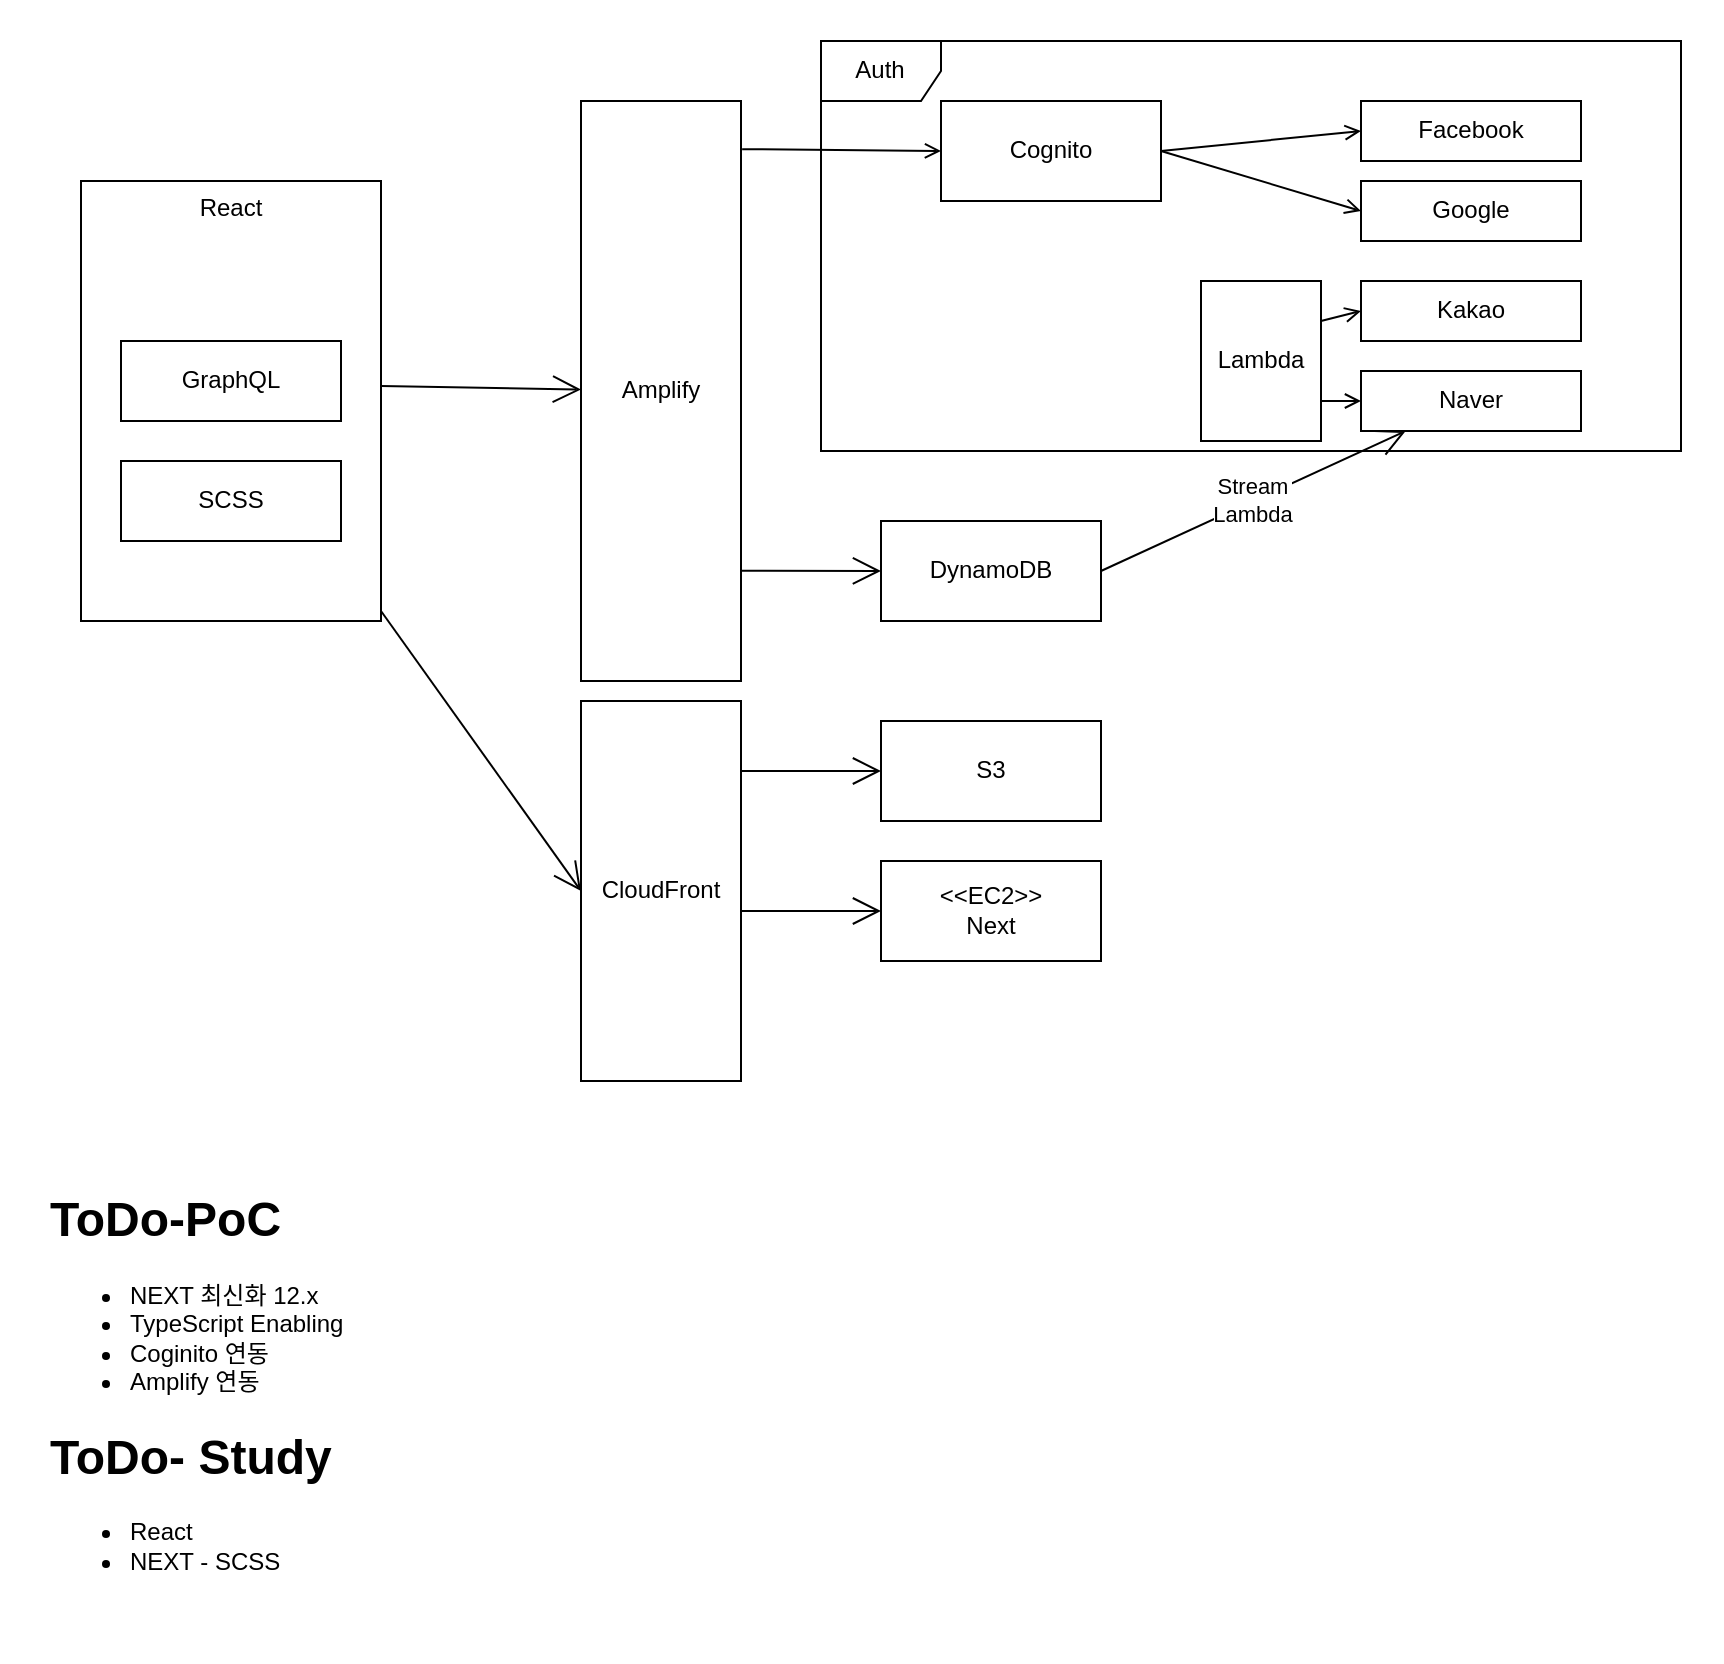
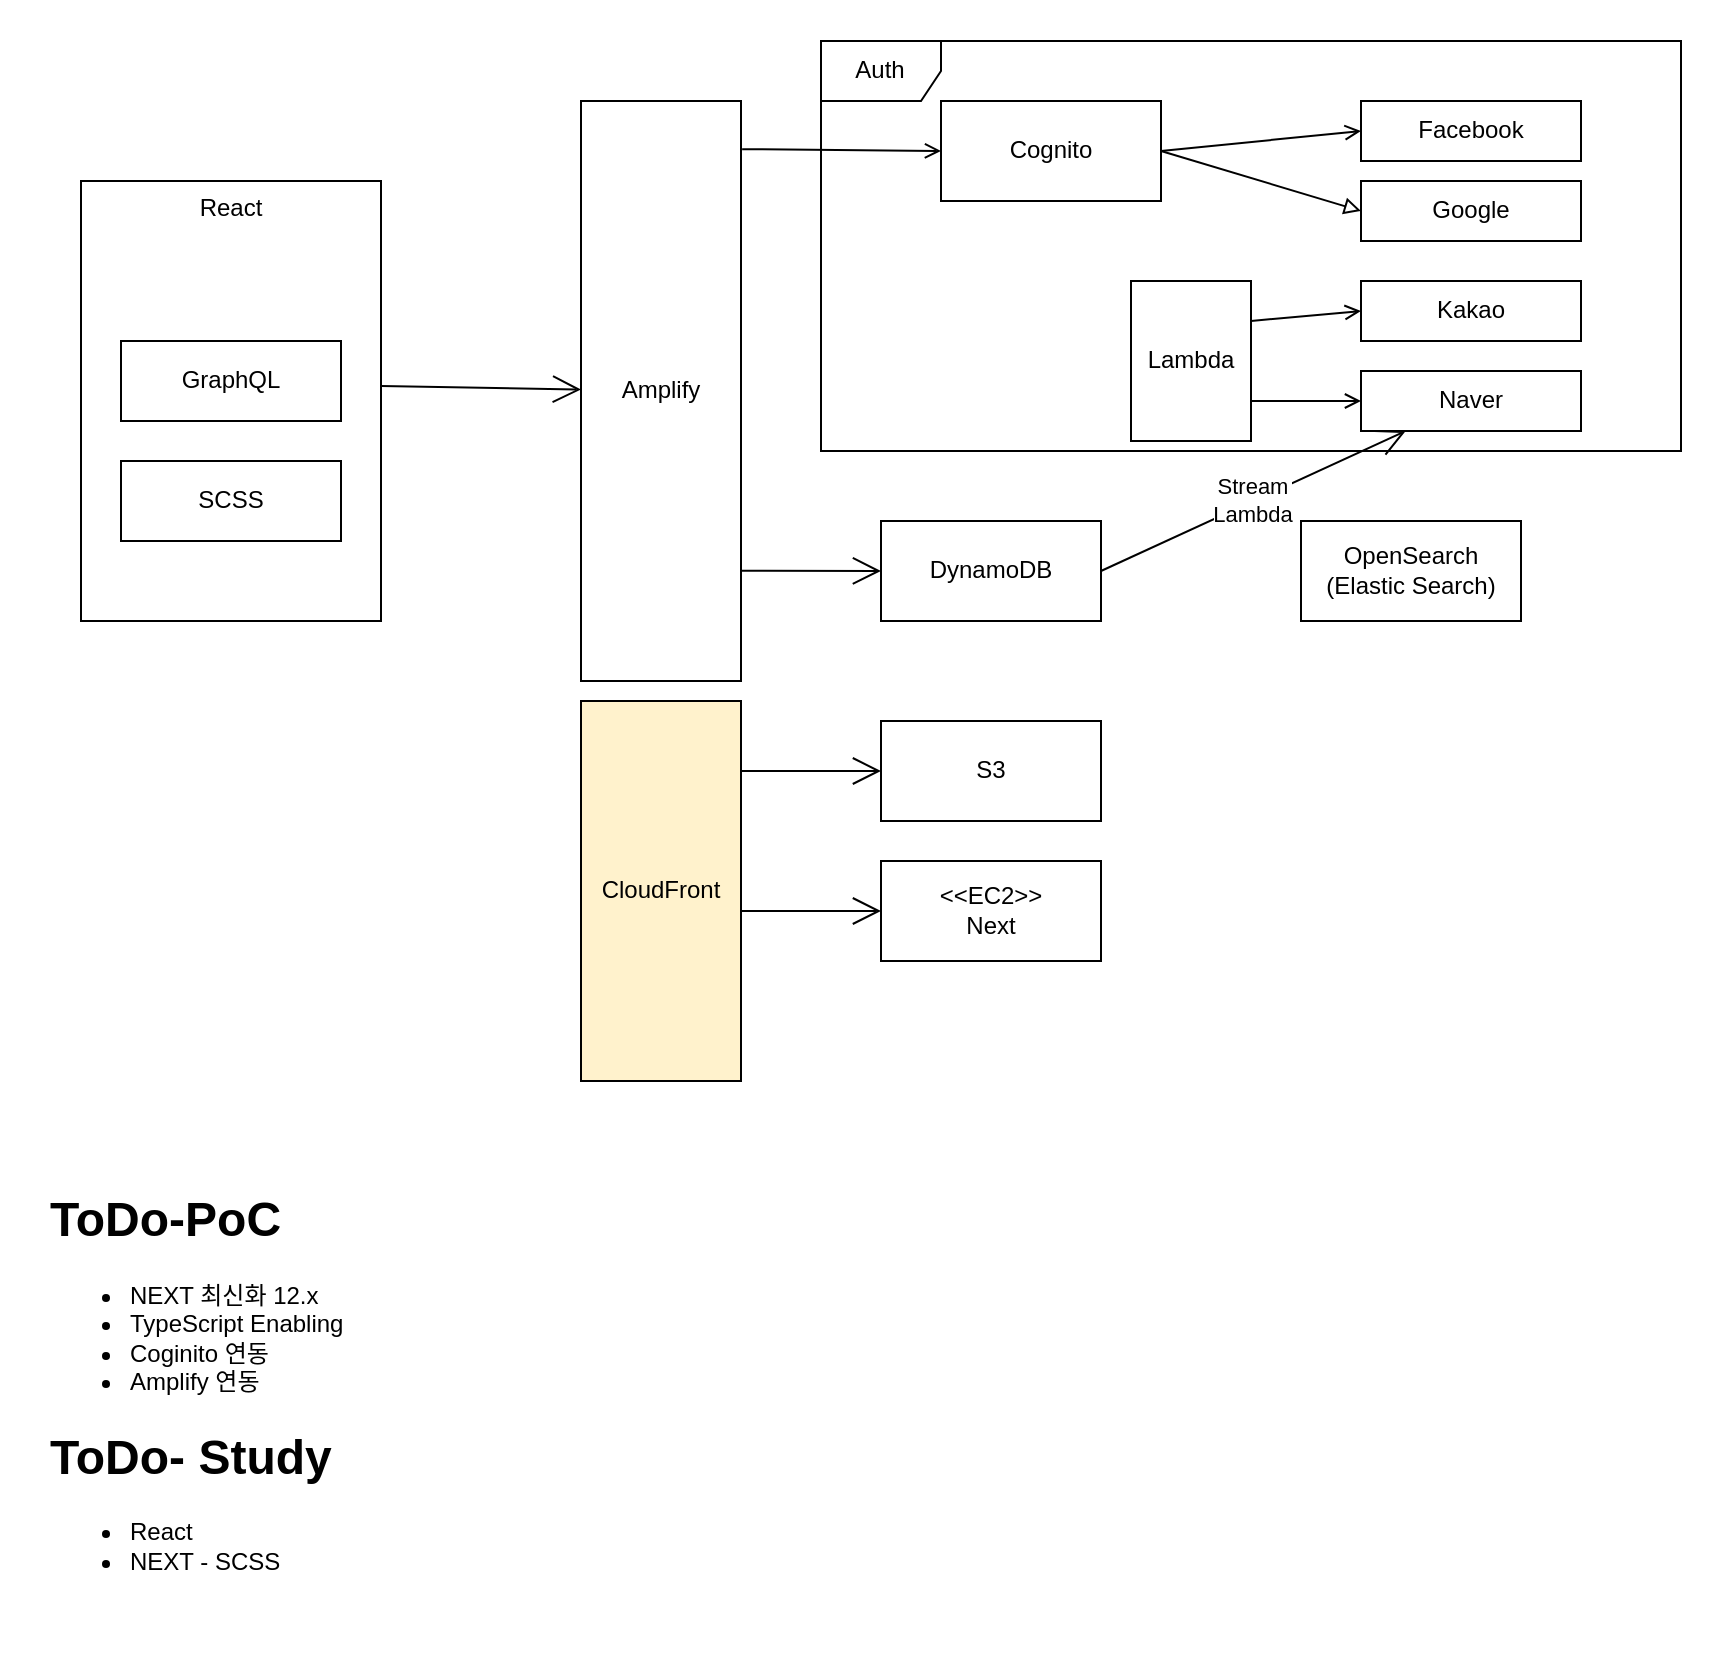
- <mxCell id="18" value="" style="endArrow=open;endFill=0;endSize=6;html=1;rounded=0;exitX=1;exitY=0.5;exitDx=0;exitDy=0;entryX=0;entryY=0.5;entryDx=0;entryDy=0;strokeWidth=1;" edge="1" parent="1" source="7" target="13"><mxGeometry width="160" relative="1" as="geometry"><mxPoint x="680" y="180" as="sourcePoint" /><mxPoint x="700" y="175" as="targetPoint" /></mxGeometry></mxCell>
+ <mxCell id="18" value="" style="endArrow=block;endFill=0;endSize=6;html=1;rounded=0;exitX=1;exitY=0.5;exitDx=0;exitDy=0;entryX=0;entryY=0.5;entryDx=0;entryDy=0;strokeWidth=1;" edge="1" parent="1" source="7" target="13"><mxGeometry width="160" relative="1" as="geometry"><mxPoint x="680" y="180" as="sourcePoint" /><mxPoint x="700" y="175" as="targetPoint" /></mxGeometry></mxCell>
- <mxCell id="9" value="Lambda" style="html=1;" vertex="1" parent="1"><mxGeometry x="600" y="140" width="60" height="80" as="geometry" /></mxCell>
+ <mxCell id="9" value="Lambda" style="html=1;" vertex="1" parent="1"><mxGeometry x="565" y="140" width="60" height="80" as="geometry" /></mxCell>
+ <mxCell id="5" value="OpenSearch&lt;br&gt;(Elastic Search)" style="html=1;" vertex="1" parent="1"><mxGeometry x="650" y="260" width="110" height="50" as="geometry" /></mxCell>
- <mxCell id="28" value="" style="endArrow=open;endFill=1;endSize=12;html=1;rounded=0;entryX=0;entryY=0.5;entryDx=0;entryDy=0;" edge="1" parent="1" source="3" target="23"><mxGeometry width="160" relative="1" as="geometry"><mxPoint x="230.21" y="202.52" as="sourcePoint" /><mxPoint x="300" y="204.096" as="targetPoint" /></mxGeometry></mxCell>
- <mxCell id="23" value="CloudFront" style="html=1;" vertex="1" parent="1"><mxGeometry x="290" y="350" width="80" height="190" as="geometry" /></mxCell>
+ <mxCell id="23" value="CloudFront" style="html=1;fillColor=#fff2cc;" vertex="1" parent="1"><mxGeometry x="290" y="350" width="80" height="190" as="geometry" /></mxCell>
